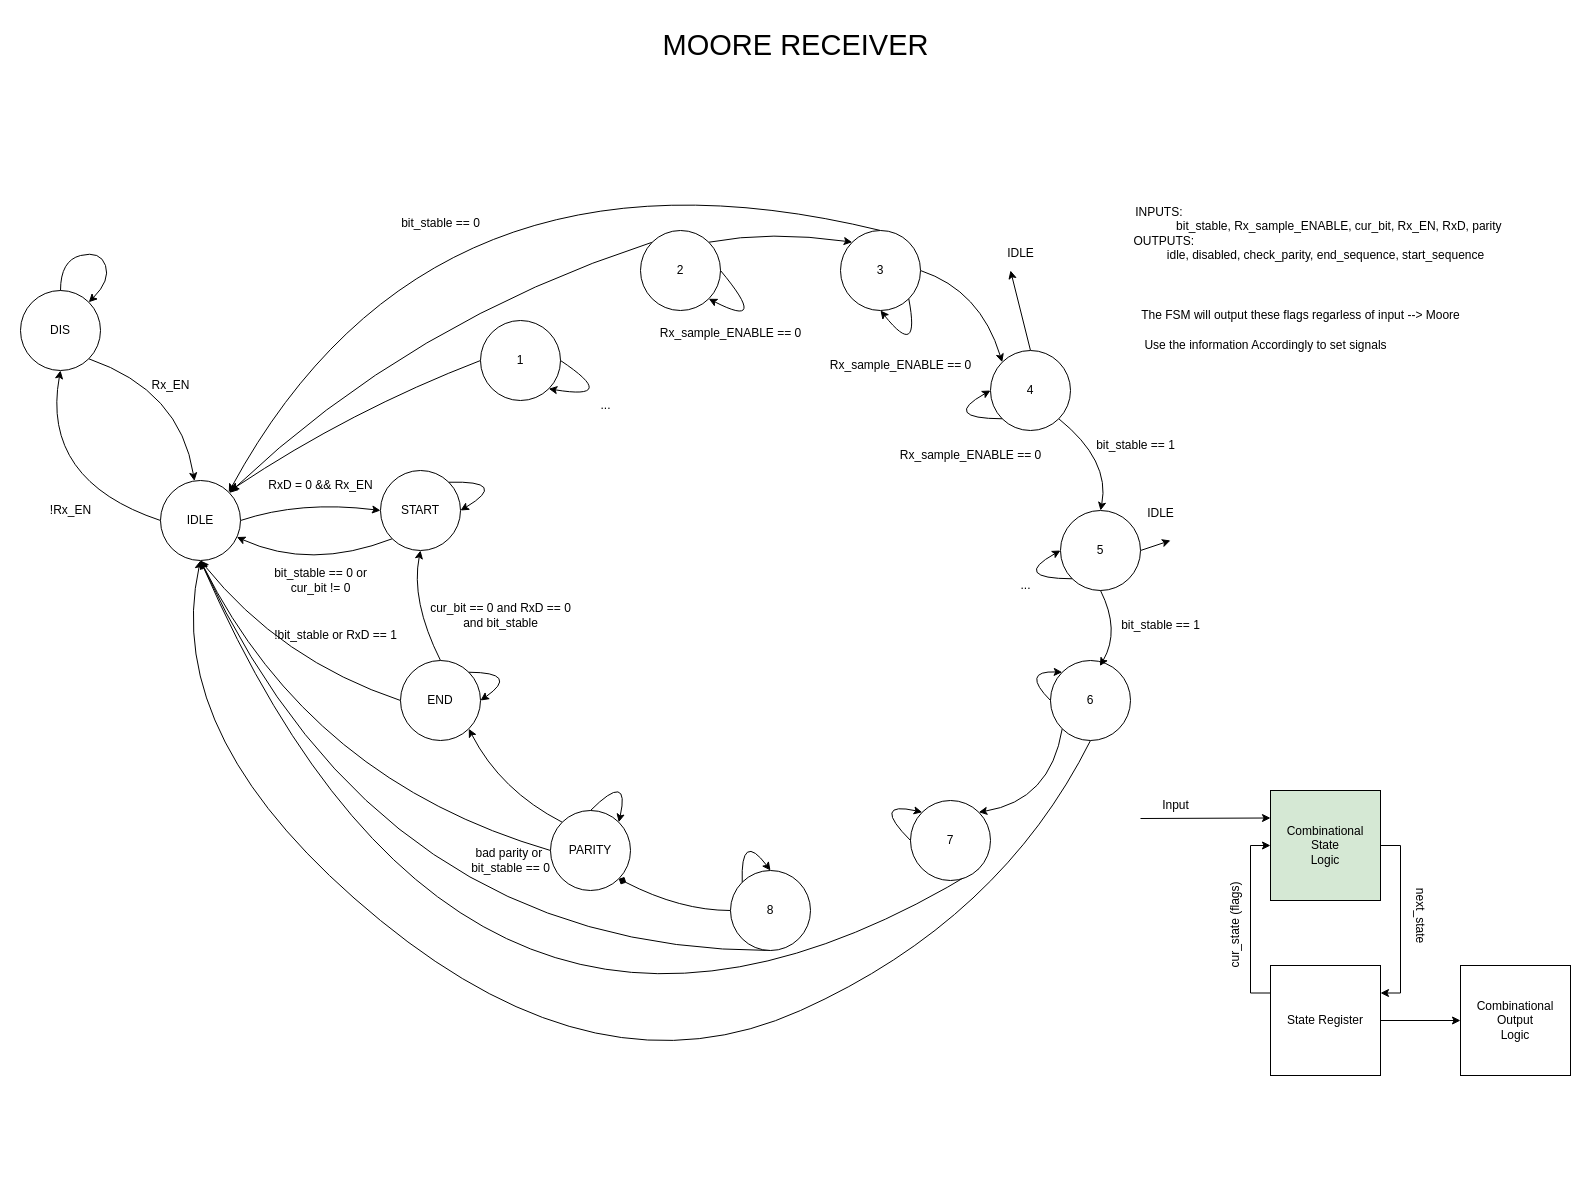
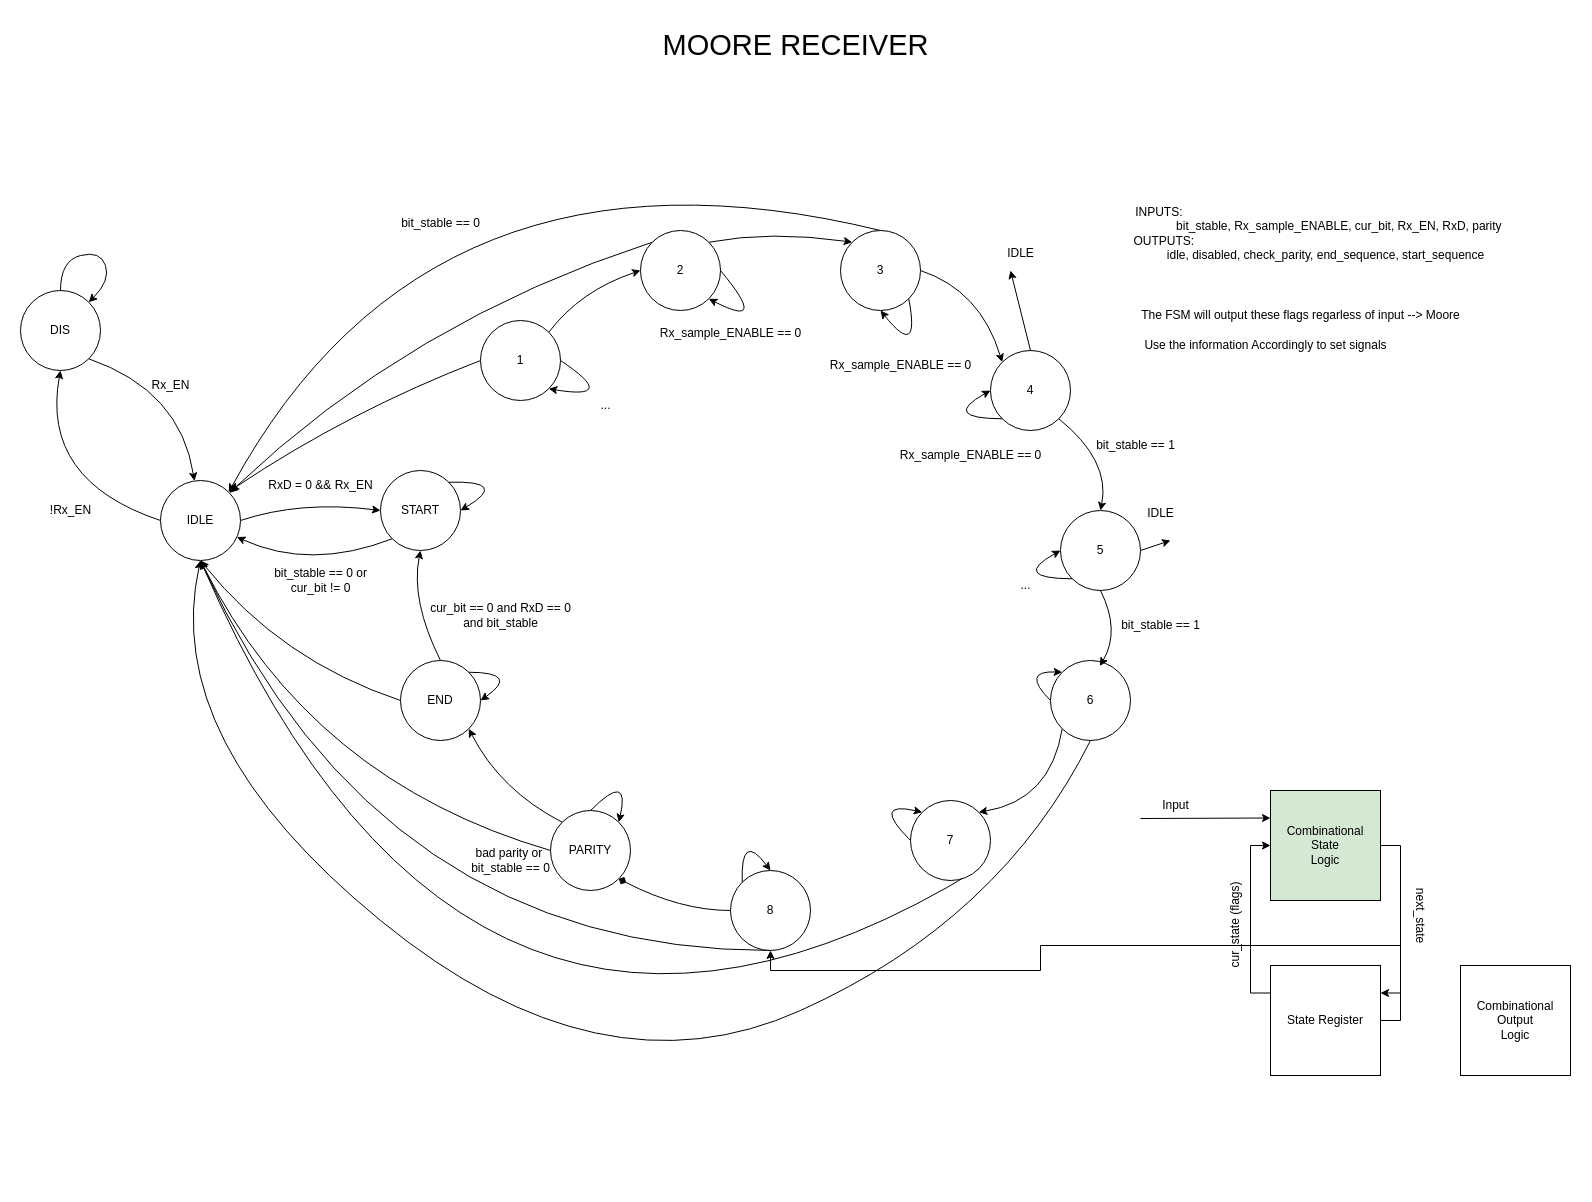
+ <mxCell id="10" style="edgeStyle=none;rounded=0;orthogonalLoop=1;jettySize=auto;html=1;exitX=1;exitY=0;exitDx=0;exitDy=0;entryX=0;entryY=0.5;entryDx=0;entryDy=0;curved=1;" edge="1" parent="1" source="12" target="15"><mxGeometry relative="1" as="geometry"><Array as="points"><mxPoint x="580" y="290" /></Array></mxGeometry></mxCell>
- <mxCell id="65" value="!bit_stable or RxD == 1" style="text;html=1;align=center;verticalAlign=middle;resizable=0;points=[];autosize=1;strokeColor=none;fillColor=none;" vertex="1" parent="1"><mxGeometry x="260" y="620" width="150" height="30" as="geometry" /></mxCell>
- <mxCell id="71" style="edgeStyle=orthogonalEdgeStyle;rounded=0;orthogonalLoop=1;jettySize=auto;html=1;exitX=1;exitY=0.5;exitDx=0;exitDy=0;entryX=0;entryY=0.5;entryDx=0;entryDy=0;" edge="1" parent="1" source="73" target="68"><mxGeometry relative="1" as="geometry" /></mxCell>
+ <mxCell id="71" style="edgeStyle=orthogonalEdgeStyle;rounded=0;orthogonalLoop=1;jettySize=auto;html=1;exitX=1;exitY=0.5;exitDx=0;exitDy=0;" edge="1" parent="1" source="73" target="31"><mxGeometry relative="1" as="geometry" /></mxCell>
